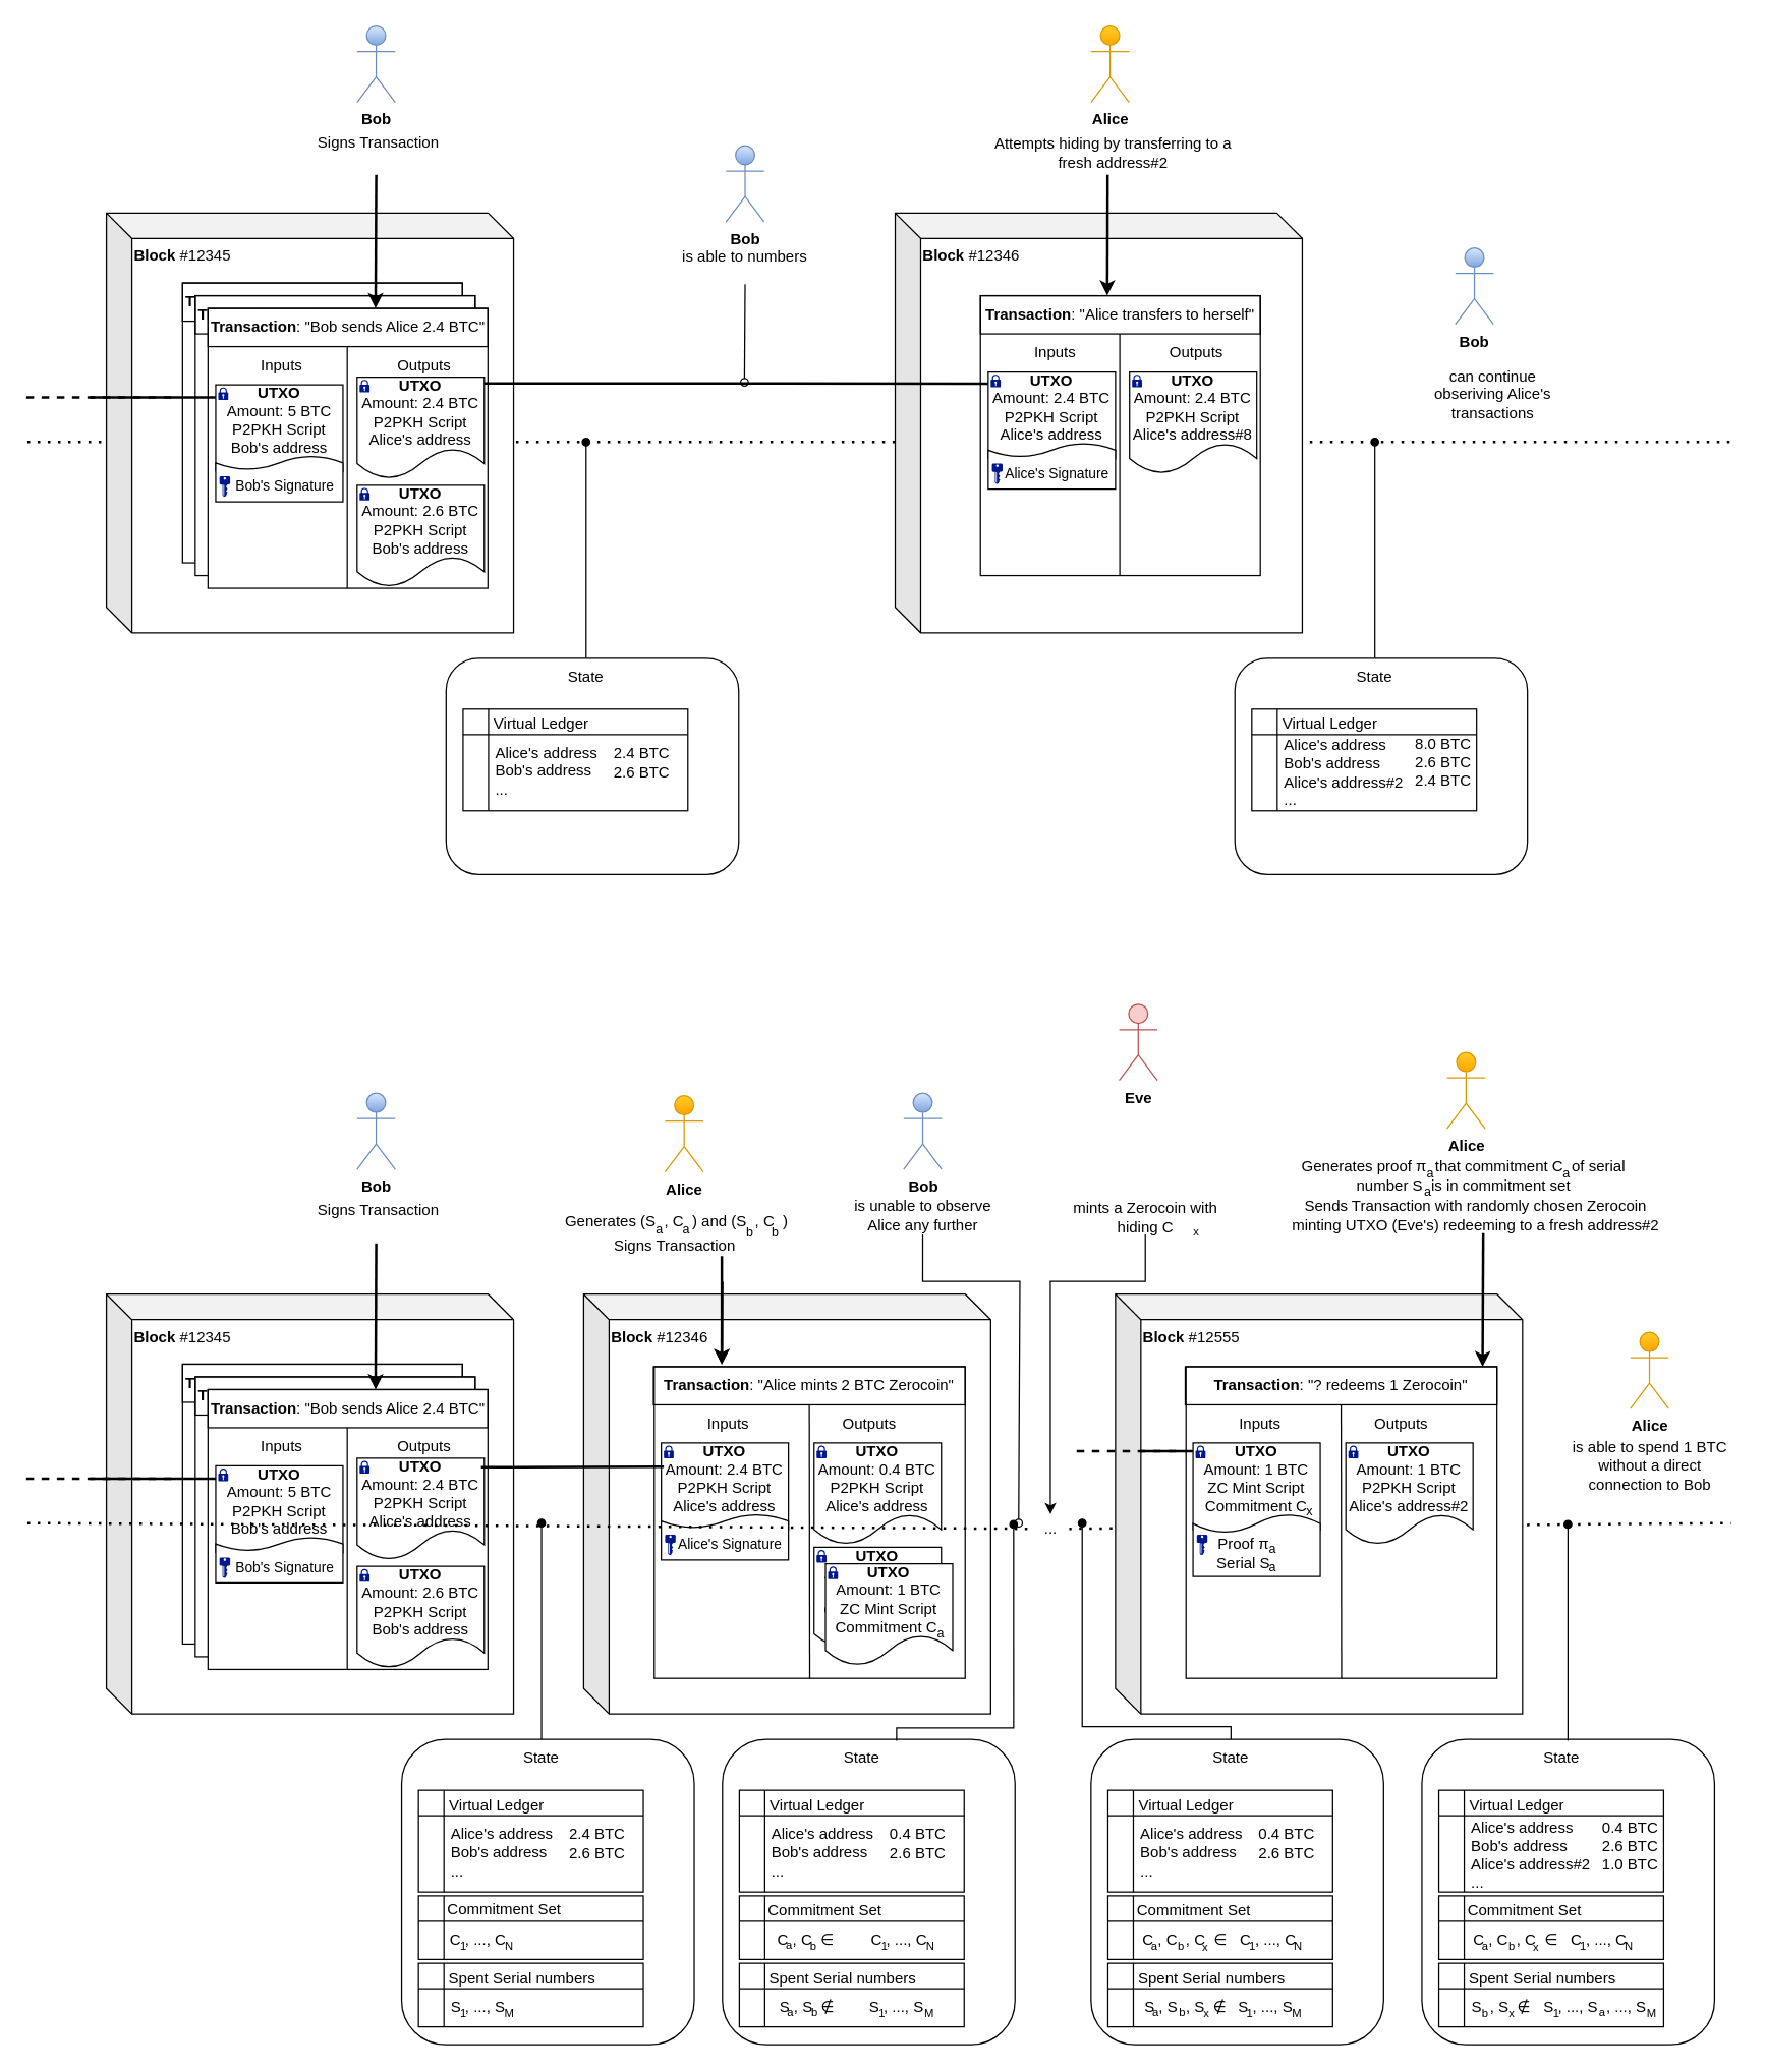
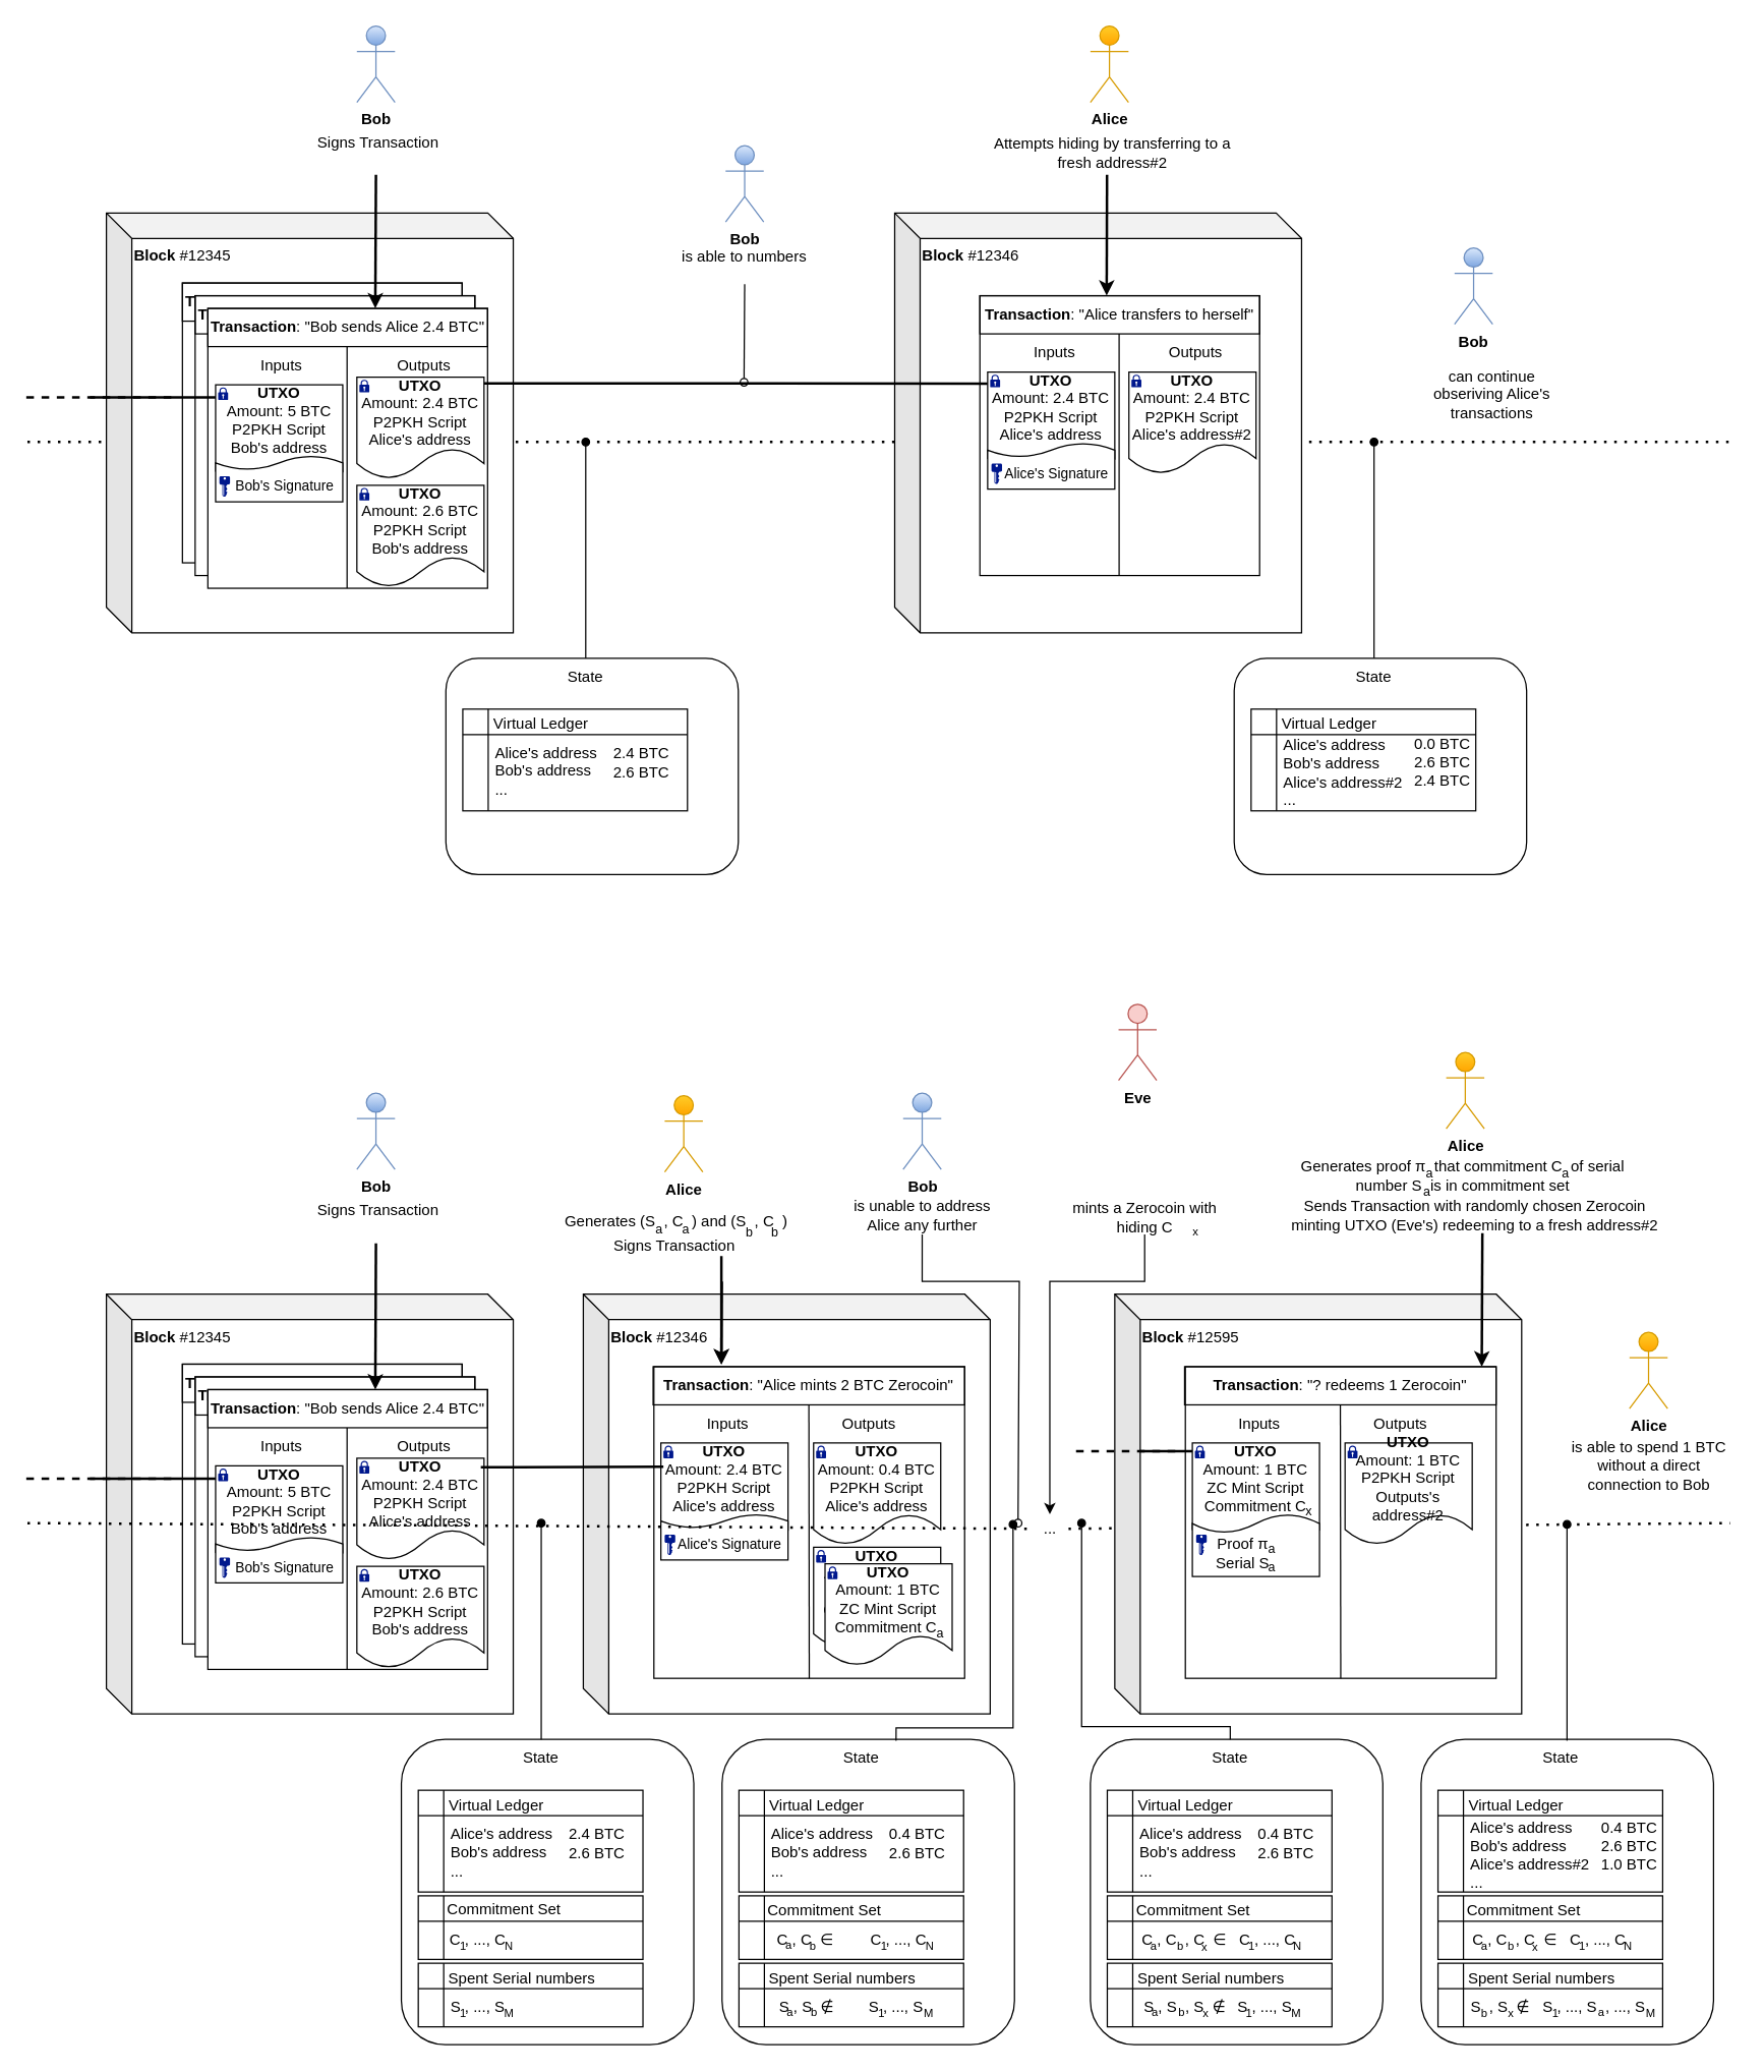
- <mxCell id="47" value="&lt;b&gt;UTXO&lt;/b&gt;&lt;br&gt;Amount: 2.4 BTC&lt;br&gt;P2PKH Script&lt;br&gt;Alice's address#8" style="shape=document;whiteSpace=wrap;html=1;boundedLbl=1;" parent="1" vertex="1"><mxGeometry x="887.2" y="292" width="100" height="80" as="geometry" /></mxCell>
+ <mxCell id="47" value="&lt;b&gt;UTXO&lt;/b&gt;&lt;br&gt;Amount: 2.4 BTC&lt;br&gt;P2PKH Script&lt;br&gt;Alice's address#2" style="shape=document;whiteSpace=wrap;html=1;boundedLbl=1;" parent="1" vertex="1"><mxGeometry x="887.2" y="292" width="100" height="80" as="geometry" /></mxCell>
- <mxCell id="232" value="8.0 BTC&lt;br&gt;2.6 BTC&lt;br&gt;2.4 BTC" style="text;html=1;strokeColor=none;fillColor=none;align=left;verticalAlign=middle;whiteSpace=wrap;rounded=0;" parent="1" vertex="1"><mxGeometry x="1110" y="579" width="60" height="39" as="geometry" /></mxCell>
+ <mxCell id="232" value="0.0 BTC&lt;br&gt;2.6 BTC&lt;br&gt;2.4 BTC" style="text;html=1;strokeColor=none;fillColor=none;align=left;verticalAlign=middle;whiteSpace=wrap;rounded=0;" parent="1" vertex="1"><mxGeometry x="1110" y="579" width="60" height="39" as="geometry" /></mxCell>
- <mxCell id="237" value="is unable to observe Alice any further" style="text;html=1;strokeColor=none;fillColor=none;align=center;verticalAlign=middle;whiteSpace=wrap;rounded=0;" vertex="1" parent="1"><mxGeometry x="664.62" y="940" width="120" height="30" as="geometry" /></mxCell>
+ <mxCell id="237" value="is unable to address Alice any further" style="text;html=1;strokeColor=none;fillColor=none;align=center;verticalAlign=middle;whiteSpace=wrap;rounded=0;" vertex="1" parent="1"><mxGeometry x="664.62" y="940" width="120" height="30" as="geometry" /></mxCell>
- <mxCell id="148" value="&lt;b&gt;Block&lt;/b&gt; #12555" style="shape=cube;whiteSpace=wrap;html=1;boundedLbl=1;backgroundOutline=1;darkOpacity=0.05;darkOpacity2=0.1;align=left;verticalAlign=top;" parent="1" vertex="1"><mxGeometry x="876.1" width="320" height="330" as="geometry" y="1017" /></mxCell>
+ <mxCell id="148" value="&lt;b&gt;Block&lt;/b&gt; #12595" style="shape=cube;whiteSpace=wrap;html=1;boundedLbl=1;backgroundOutline=1;darkOpacity=0.05;darkOpacity2=0.1;align=left;verticalAlign=top;" parent="1" vertex="1"><mxGeometry x="876.1" width="320" height="330" as="geometry" y="1017" /></mxCell>
- <mxCell id="158" value="&lt;b&gt;UTXO&lt;/b&gt;&lt;br&gt;Amount: 1 BTC&lt;br&gt;P2PKH Script&lt;br&gt;Alice's address#2" style="shape=document;whiteSpace=wrap;html=1;boundedLbl=1;" parent="1" vertex="1"><mxGeometry x="1057.2" y="1134" width="100" height="80" as="geometry" /></mxCell>
+ <mxCell id="158" value="&lt;b&gt;UTXO&lt;/b&gt;&lt;br&gt;Amount: 1 BTC&lt;br&gt;P2PKH Script&lt;br&gt;Outputs's address#2" style="shape=document;whiteSpace=wrap;html=1;boundedLbl=1;" parent="1" vertex="1"><mxGeometry x="1057.2" y="1134" width="100" height="80" as="geometry" /></mxCell>
